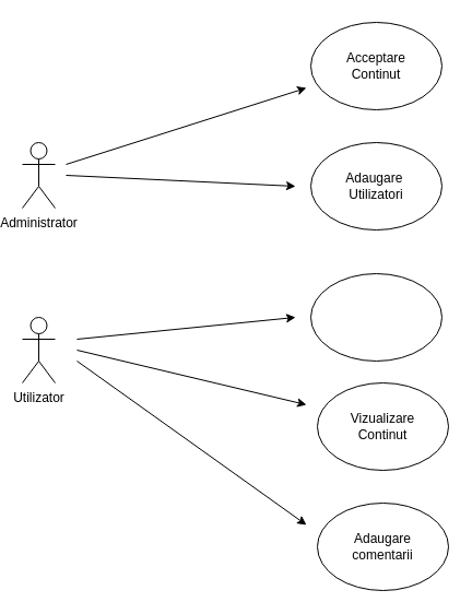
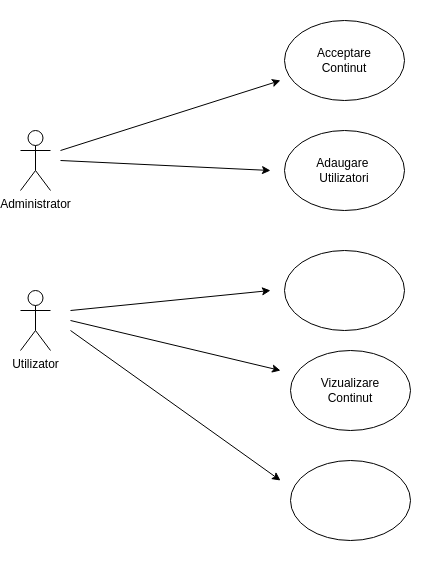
- <mxCell id="9" value="Adaugare comentarii" style="text;html=1;strokeColor=none;fillColor=none;align=center;verticalAlign=middle;whiteSpace=wrap;rounded=0;" vertex="1" parent="1"><mxGeometry x="330" y="490" width="40" height="20" as="geometry" /></mxCell>
